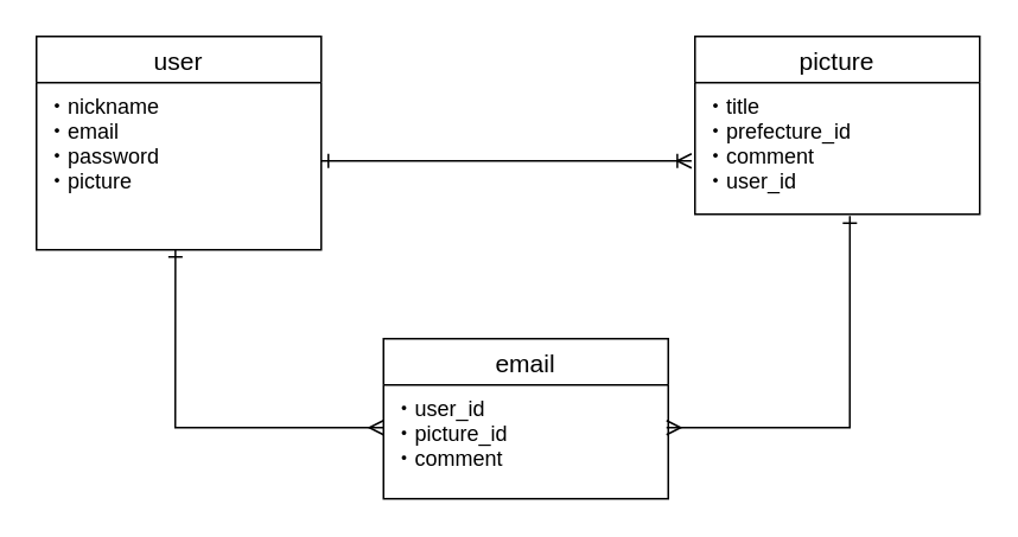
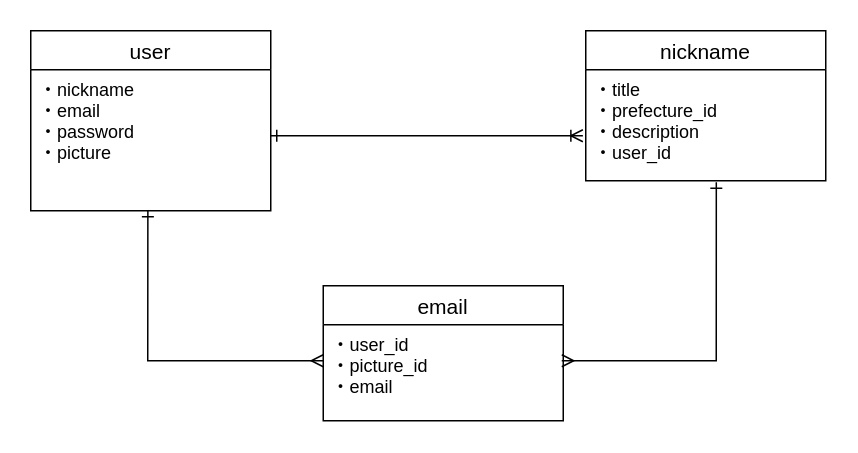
- <mxCell id="4" value="picture" style="swimlane;fontStyle=0;childLayout=stackLayout;horizontal=1;startSize=26;horizontalStack=0;resizeParent=1;resizeParentMax=0;resizeLast=0;collapsible=1;marginBottom=0;align=center;fontSize=14;" vertex="1" parent="1"><mxGeometry x="390" y="20" width="160" height="100" as="geometry" /></mxCell>
+ <mxCell id="4" value="nickname" style="swimlane;fontStyle=0;childLayout=stackLayout;horizontal=1;startSize=26;horizontalStack=0;resizeParent=1;resizeParentMax=0;resizeLast=0;collapsible=1;marginBottom=0;align=center;fontSize=14;" vertex="1" parent="1"><mxGeometry x="390" y="20" width="160" height="100" as="geometry" /></mxCell>
- <mxCell id="5" value="・title&#10;・prefecture_id&#10;・comment&#10;・user_id" style="text;strokeColor=none;fillColor=none;spacingLeft=4;spacingRight=4;overflow=hidden;rotatable=0;points=[[0,0.5],[1,0.5]];portConstraint=eastwest;fontSize=12;" vertex="1" parent="4"><mxGeometry y="26" width="160" height="74" as="geometry" /></mxCell>
+ <mxCell id="5" value="・title&#10;・prefecture_id&#10;・description&#10;・user_id" style="text;strokeColor=none;fillColor=none;spacingLeft=4;spacingRight=4;overflow=hidden;rotatable=0;points=[[0,0.5],[1,0.5]];portConstraint=eastwest;fontSize=12;" vertex="1" parent="4"><mxGeometry y="26" width="160" height="74" as="geometry" /></mxCell>
- <mxCell id="7" value="・user_id&#10;・picture_id&#10;・comment" style="text;strokeColor=none;fillColor=none;spacingLeft=4;spacingRight=4;overflow=hidden;rotatable=0;points=[[0,0.5],[1,0.5]];portConstraint=eastwest;fontSize=12;" vertex="1" parent="6"><mxGeometry y="26" width="160" height="64" as="geometry" /></mxCell>
+ <mxCell id="7" value="・user_id&#10;・picture_id&#10;・email" style="text;strokeColor=none;fillColor=none;spacingLeft=4;spacingRight=4;overflow=hidden;rotatable=0;points=[[0,0.5],[1,0.5]];portConstraint=eastwest;fontSize=12;" vertex="1" parent="6"><mxGeometry y="26" width="160" height="64" as="geometry" /></mxCell>
